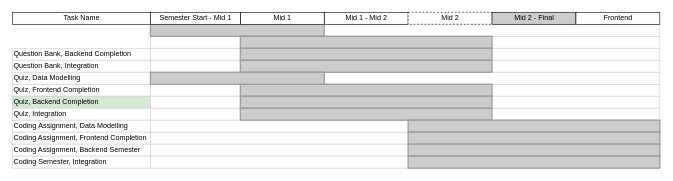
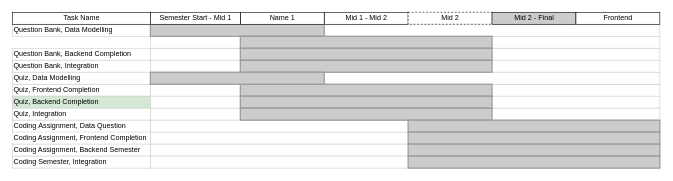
- <mxCell id="28" value="Mid 1" style="strokeWidth=1;fontStyle=0;html=1;" parent="1" vertex="1"><mxGeometry x="400" y="20" width="140" height="20" as="geometry" /></mxCell>
+ <mxCell id="28" value="Name 1" style="strokeWidth=1;fontStyle=0;html=1;" parent="1" vertex="1"><mxGeometry x="400" y="20" width="140" height="20" as="geometry" /></mxCell>
+ <mxCell id="2" value="Question Bank, Data Modelling" style="align=left;strokeColor=#CCCCCC;html=1;" parent="1" vertex="1"><mxGeometry x="20" y="40" width="230" height="20" as="geometry" /></mxCell>
- <mxCell id="29" value="Coding&amp;nbsp;Assignment, Data Modelling" style="align=left;strokeColor=#CCCCCC;html=1;" parent="1" vertex="1"><mxGeometry x="20" y="200" width="230" height="20" as="geometry" /></mxCell>
+ <mxCell id="29" value="Coding&amp;nbsp;Assignment, Data Question" style="align=left;strokeColor=#CCCCCC;html=1;" parent="1" vertex="1"><mxGeometry x="20" y="200" width="230" height="20" as="geometry" /></mxCell>
- <mxCell id="31" value="Coding Assignment, Frontend Completion" style="align=left;strokeColor=#CCCCCC;html=1;" parent="1" vertex="1"><mxGeometry x="20" y="220" width="230" height="20" as="geometry" /></mxCell>
+ <mxCell id="31" value="Coding Assignment, Frontend Completion" style="align=left;strokeColor=#CCCCCC;html=1;dashed=1;" parent="1" vertex="1"><mxGeometry x="20" y="220" width="230" height="20" as="geometry" /></mxCell>
